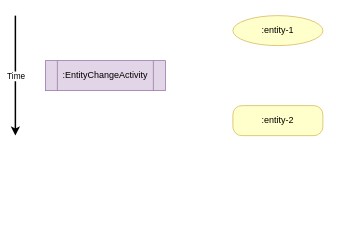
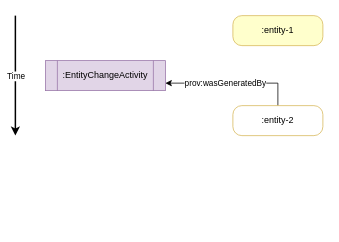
- <mxCell id="6" value=":entity-1" style="ellipse;whiteSpace=wrap;html=1;fillColor=#FFFFCC;strokeColor=#d6b656;arcSize=30;" parent="1" vertex="1"><mxGeometry x="310" y="20" width="120" height="40" as="geometry" /></mxCell>
+ <mxCell id="6" value=":entity-1" style="rounded=1;whiteSpace=wrap;html=1;fillColor=#FFFFCC;strokeColor=#d6b656;arcSize=30;" parent="1" vertex="1"><mxGeometry x="310" y="20" width="120" height="40" as="geometry" /></mxCell>
+ <mxCell id="7" value="prov:wasGeneratedBy" style="edgeStyle=orthogonalEdgeStyle;html=1;exitX=0.5;exitY=0;exitDx=0;exitDy=0;entryX=1;entryY=0.75;entryDx=0;entryDy=0;rounded=0;" parent="1" source="8" target="4" edge="1"><mxGeometry x="0.111" relative="1" as="geometry"><mxPoint as="offset" /></mxGeometry></mxCell>
- <mxCell id="8" value=":entity-2" style="rounded=1;whiteSpace=wrap;html=1;fillColor=#FFFFCC;strokeColor=#d6b656;arcSize=30;" parent="1" vertex="1"><mxGeometry x="310" y="140" width="120" height="40" as="geometry" /></mxCell>
+ <mxCell id="8" value=":entity-2" style="rounded=1;whiteSpace=wrap;html=1;fillColor=#ffffff;strokeColor=#d6b656;arcSize=30;" parent="1" vertex="1"><mxGeometry x="310" y="140" width="120" height="40" as="geometry" /></mxCell>
